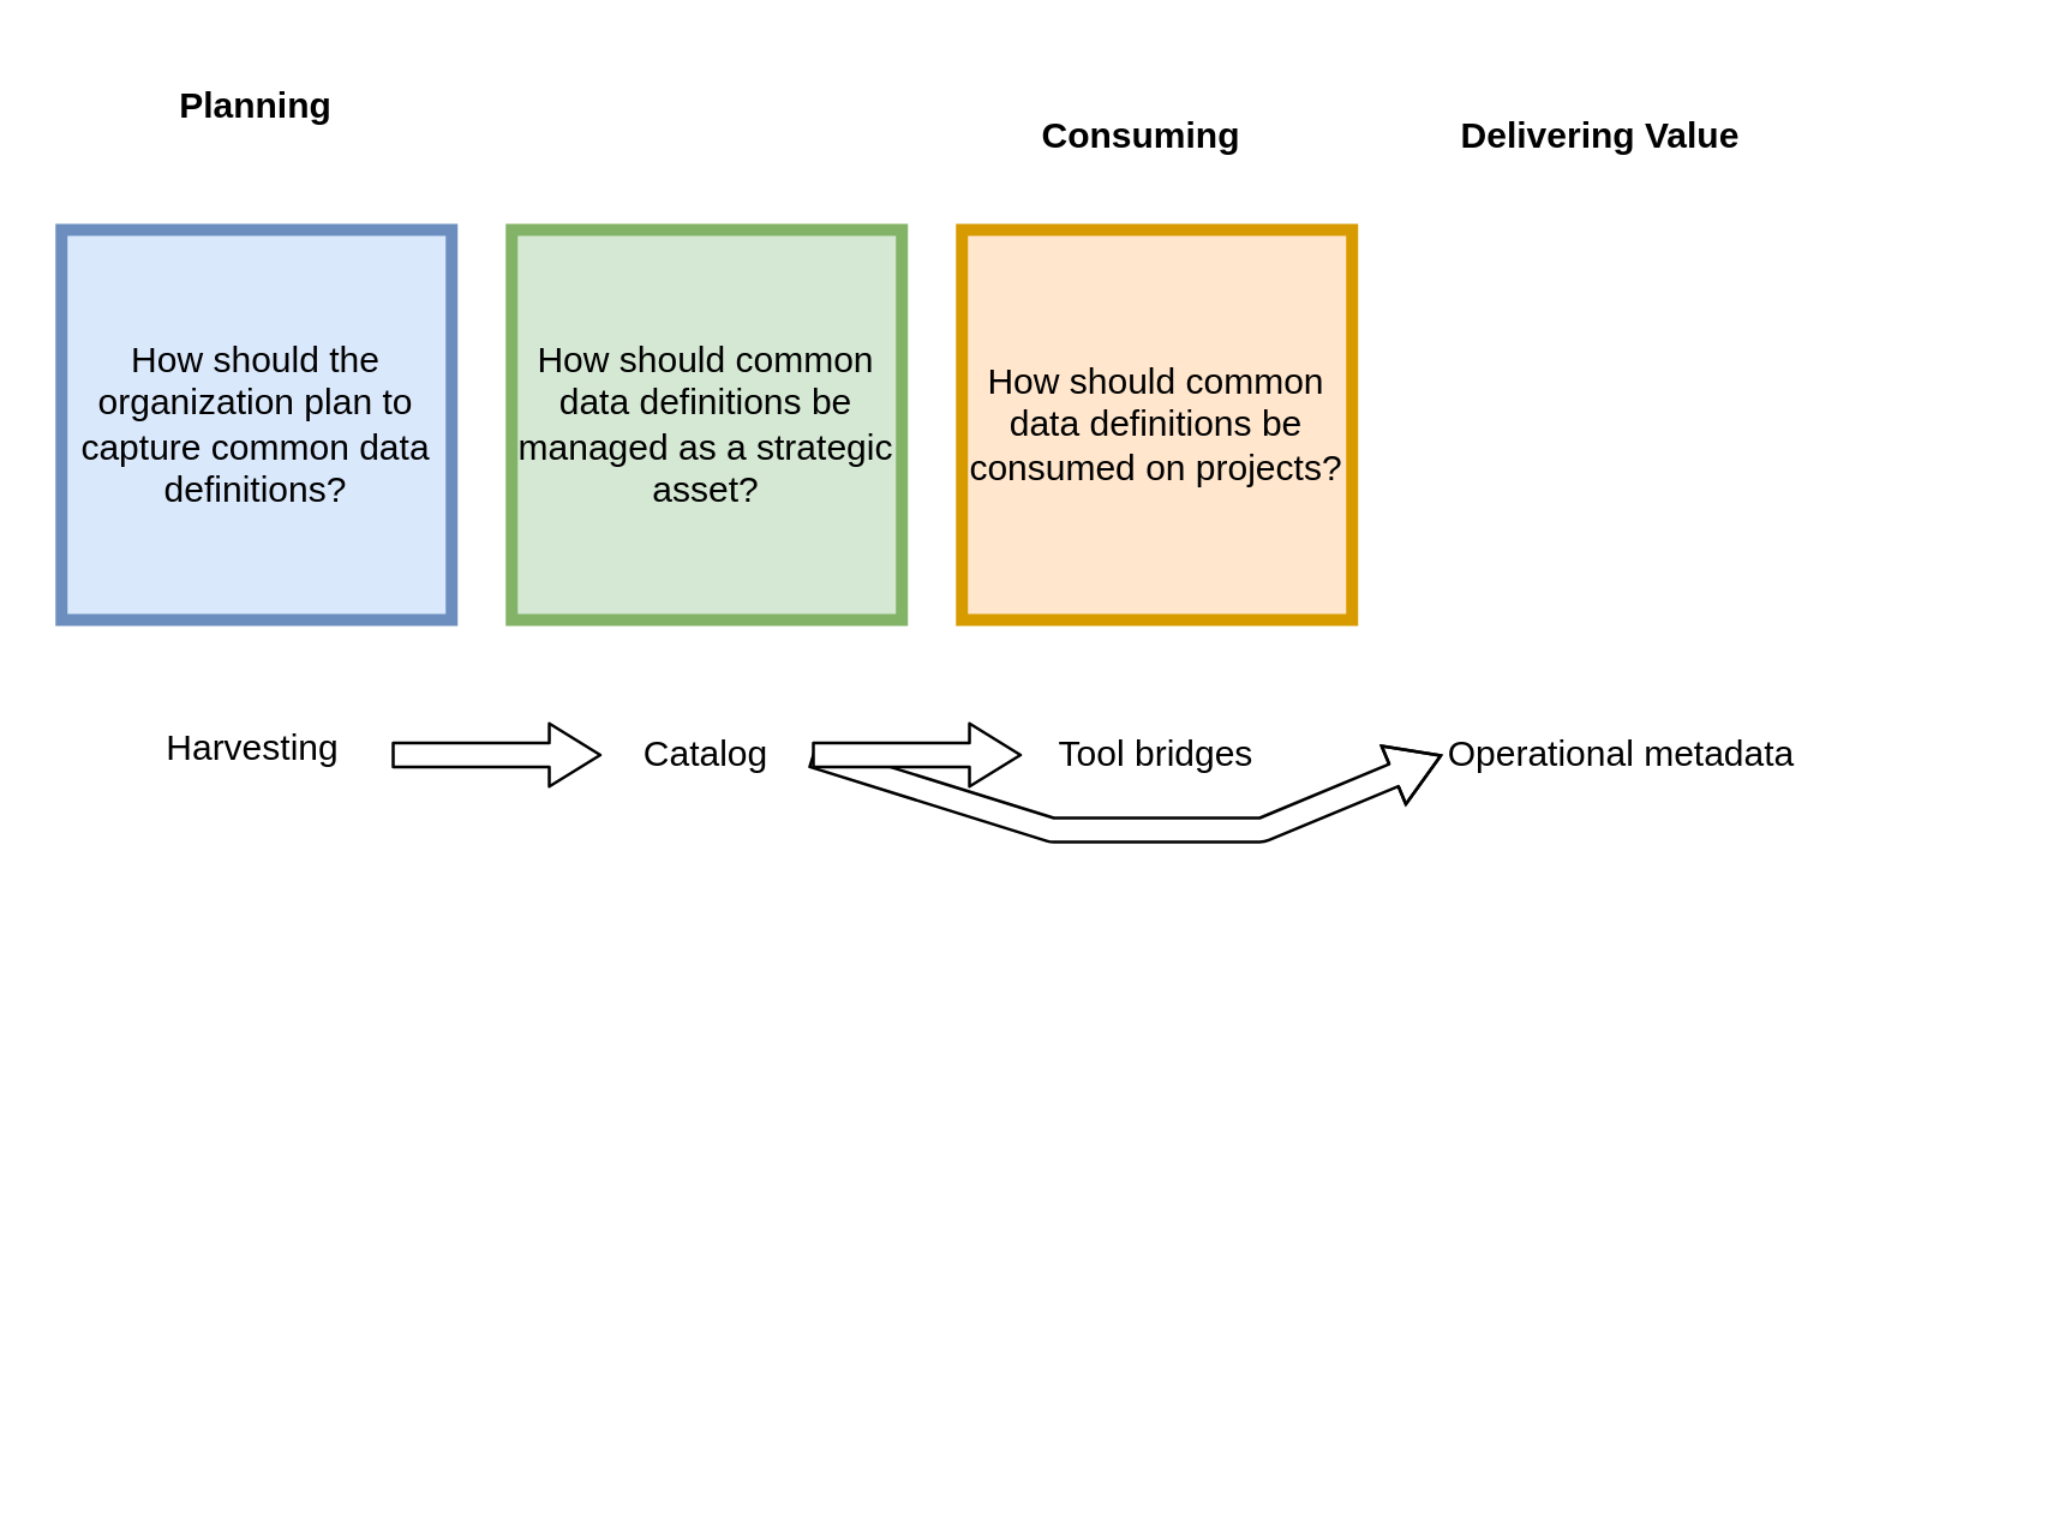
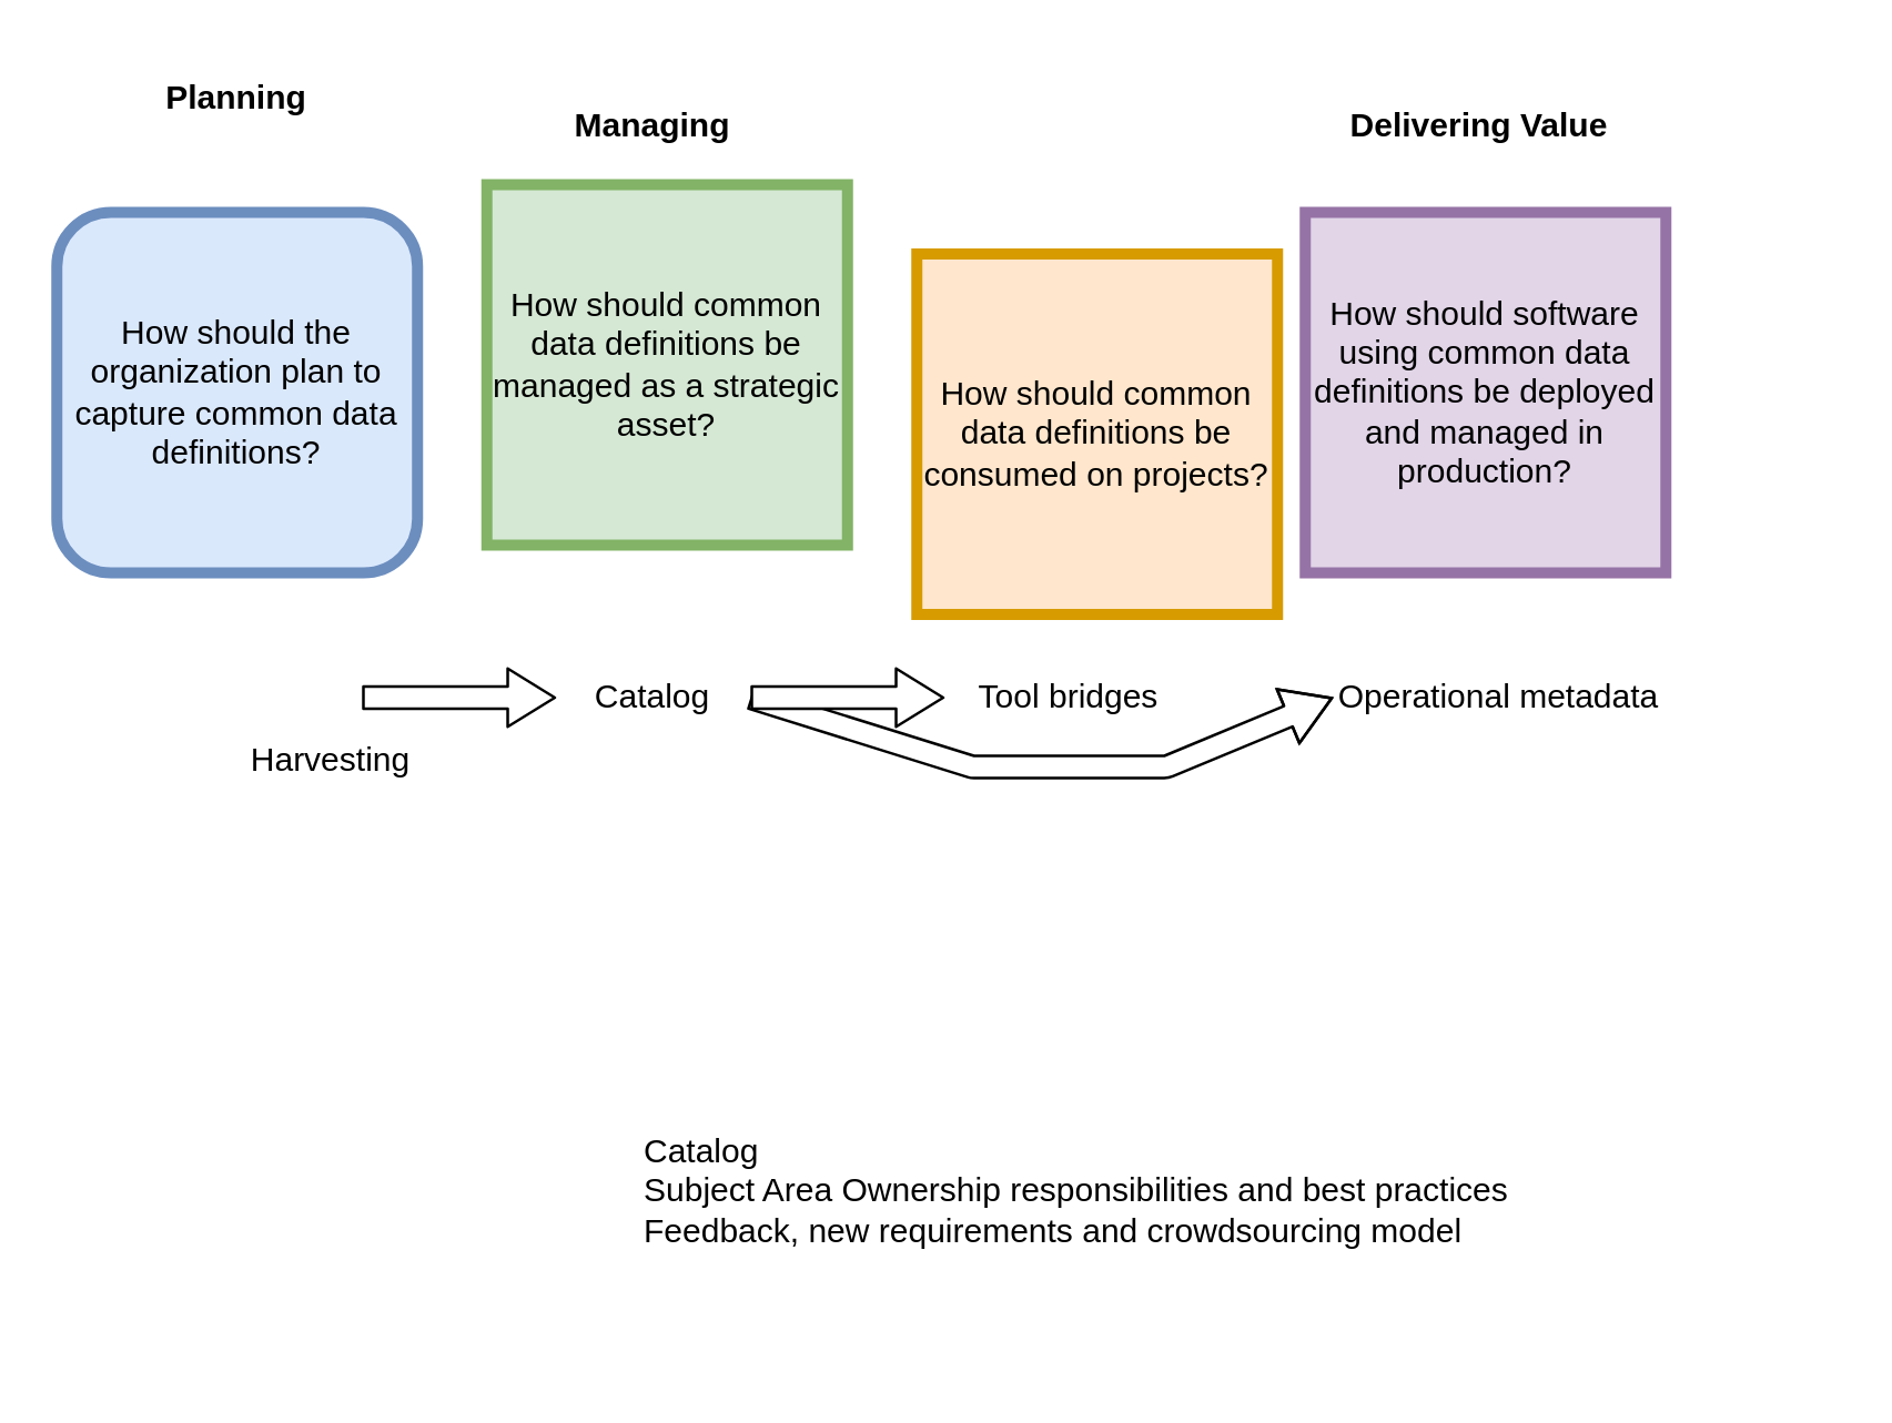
+ <mxCell id="8" value="Managing" style="text;html=1;strokeColor=none;fillColor=none;align=center;verticalAlign=middle;whiteSpace=wrap;rounded=0;fontStyle=1" parent="1" vertex="1"><mxGeometry x="170" y="30" width="130" height="30" as="geometry" /></mxCell>
- <mxCell id="9" value="Consuming" style="text;html=1;strokeColor=none;fillColor=none;align=center;verticalAlign=middle;whiteSpace=wrap;rounded=0;fontStyle=1" parent="1" vertex="1"><mxGeometry x="315" y="30" width="130" height="30" as="geometry" /></mxCell>
- <mxCell id="2" value="How should the organization plan to capture common data definitions?" style="rounded=0;whiteSpace=wrap;html=1;strokeWidth=4;perimeterSpacing=4;noLabel=0;labelPadding=4;fillColor=#dae8fc;strokeColor=#6c8ebf;" parent="1" vertex="1"><mxGeometry x="20" y="76" width="130" height="130" as="geometry" /></mxCell>
+ <mxCell id="2" value="How should the organization plan to capture common data definitions?" style="whiteSpace=wrap;html=1;strokeWidth=4;perimeterSpacing=4;noLabel=0;labelPadding=4;fillColor=#dae8fc;strokeColor=#6c8ebf;rounded=1;" parent="1" vertex="1"><mxGeometry x="20" y="76" width="130" height="130" as="geometry" /></mxCell>
- <mxCell id="3" value="How should common data definitions be managed as a strategic asset?" style="rounded=0;whiteSpace=wrap;html=1;strokeWidth=4;perimeterSpacing=4;noLabel=0;labelPadding=4;fillColor=#d5e8d4;strokeColor=#82b366;" parent="1" vertex="1"><mxGeometry x="170" y="76" width="130" height="130" as="geometry" /></mxCell>
+ <mxCell id="3" value="How should common data definitions be managed as a strategic asset?" style="rounded=0;whiteSpace=wrap;html=1;strokeWidth=4;perimeterSpacing=4;noLabel=0;labelPadding=4;fillColor=#d5e8d4;strokeColor=#82b366;" parent="1" vertex="1"><mxGeometry x="175" y="66" width="130" height="130" as="geometry" /></mxCell>
- <mxCell id="4" value="How should common data definitions be consumed on projects?" style="rounded=0;whiteSpace=wrap;html=1;strokeWidth=4;perimeterSpacing=4;noLabel=0;labelPadding=4;fillColor=#ffe6cc;strokeColor=#d79b00;" parent="1" vertex="1"><mxGeometry x="320" y="76" width="130" height="130" as="geometry" /></mxCell>
+ <mxCell id="4" value="How should common data definitions be consumed on projects?" style="rounded=0;whiteSpace=wrap;html=1;strokeWidth=4;perimeterSpacing=4;noLabel=0;labelPadding=4;fillColor=#ffe6cc;strokeColor=#d79b00;" parent="1" vertex="1"><mxGeometry x="330" y="91" width="130" height="130" as="geometry" /></mxCell>
+ <mxCell id="5" value="How should software using common data definitions be deployed and managed in production?" style="rounded=0;whiteSpace=wrap;html=1;strokeWidth=4;perimeterSpacing=4;noLabel=0;labelPadding=4;fillColor=#e1d5e7;strokeColor=#9673a6;" parent="1" vertex="1"><mxGeometry x="470" y="76" width="130" height="130" as="geometry" /></mxCell>
- <mxCell id="17" value="Harvesting" style="text;html=1;strokeColor=none;fillColor=none;align=center;verticalAlign=middle;whiteSpace=wrap;rounded=0;" parent="1" vertex="1"><mxGeometry x="54" y="234" width="60" height="30" as="geometry" /></mxCell>
+ <mxCell id="17" value="Harvesting" style="text;html=1;strokeColor=none;fillColor=none;align=center;verticalAlign=middle;whiteSpace=wrap;rounded=0;" parent="1" vertex="1"><mxGeometry x="89" y="259" width="60" height="30" as="geometry" /></mxCell>
+ <mxCell id="6" value="Catalog&lt;br&gt;Subject Area Ownership responsibilities and best practices&lt;br&gt;Feedback, new requirements and crowdsourcing model" style="text;html=1;" parent="1" vertex="1"><mxGeometry x="230" y="401" width="430" height="90" as="geometry" /></mxCell>
